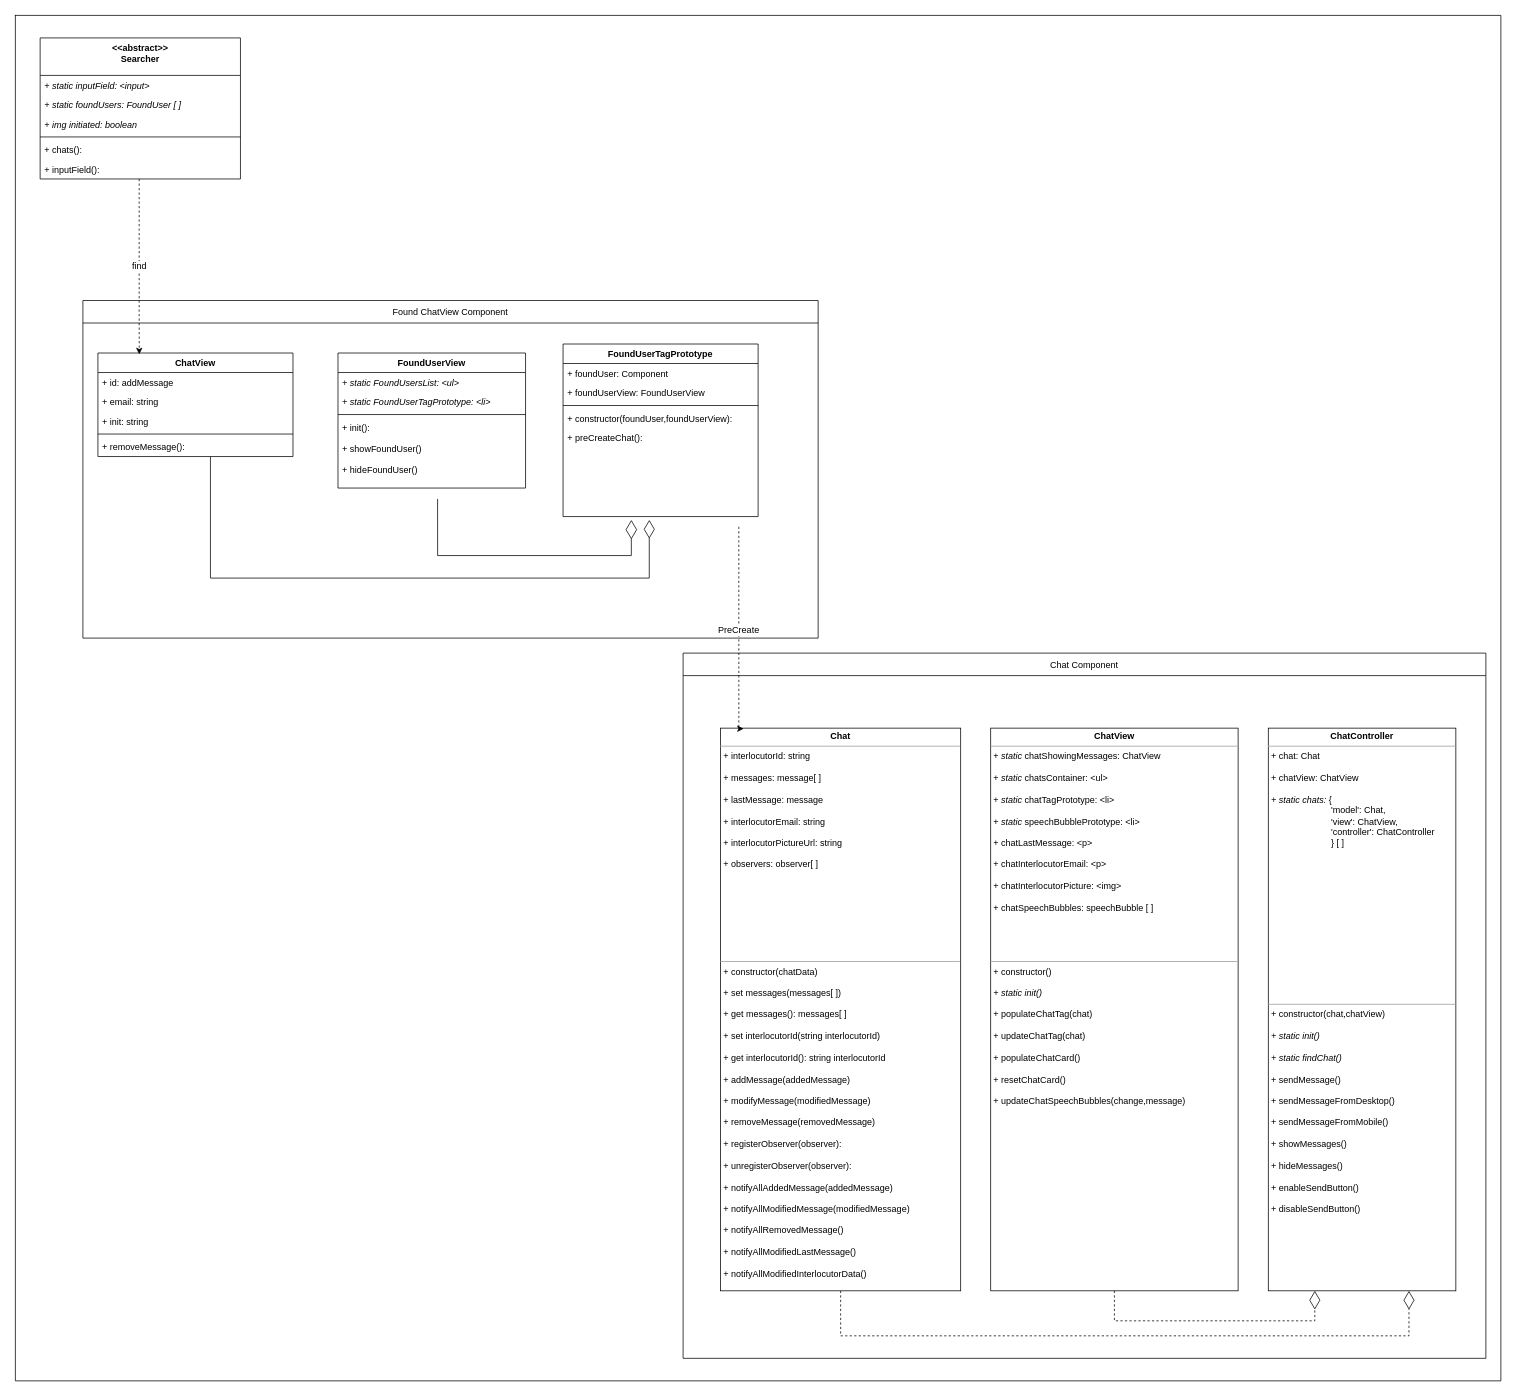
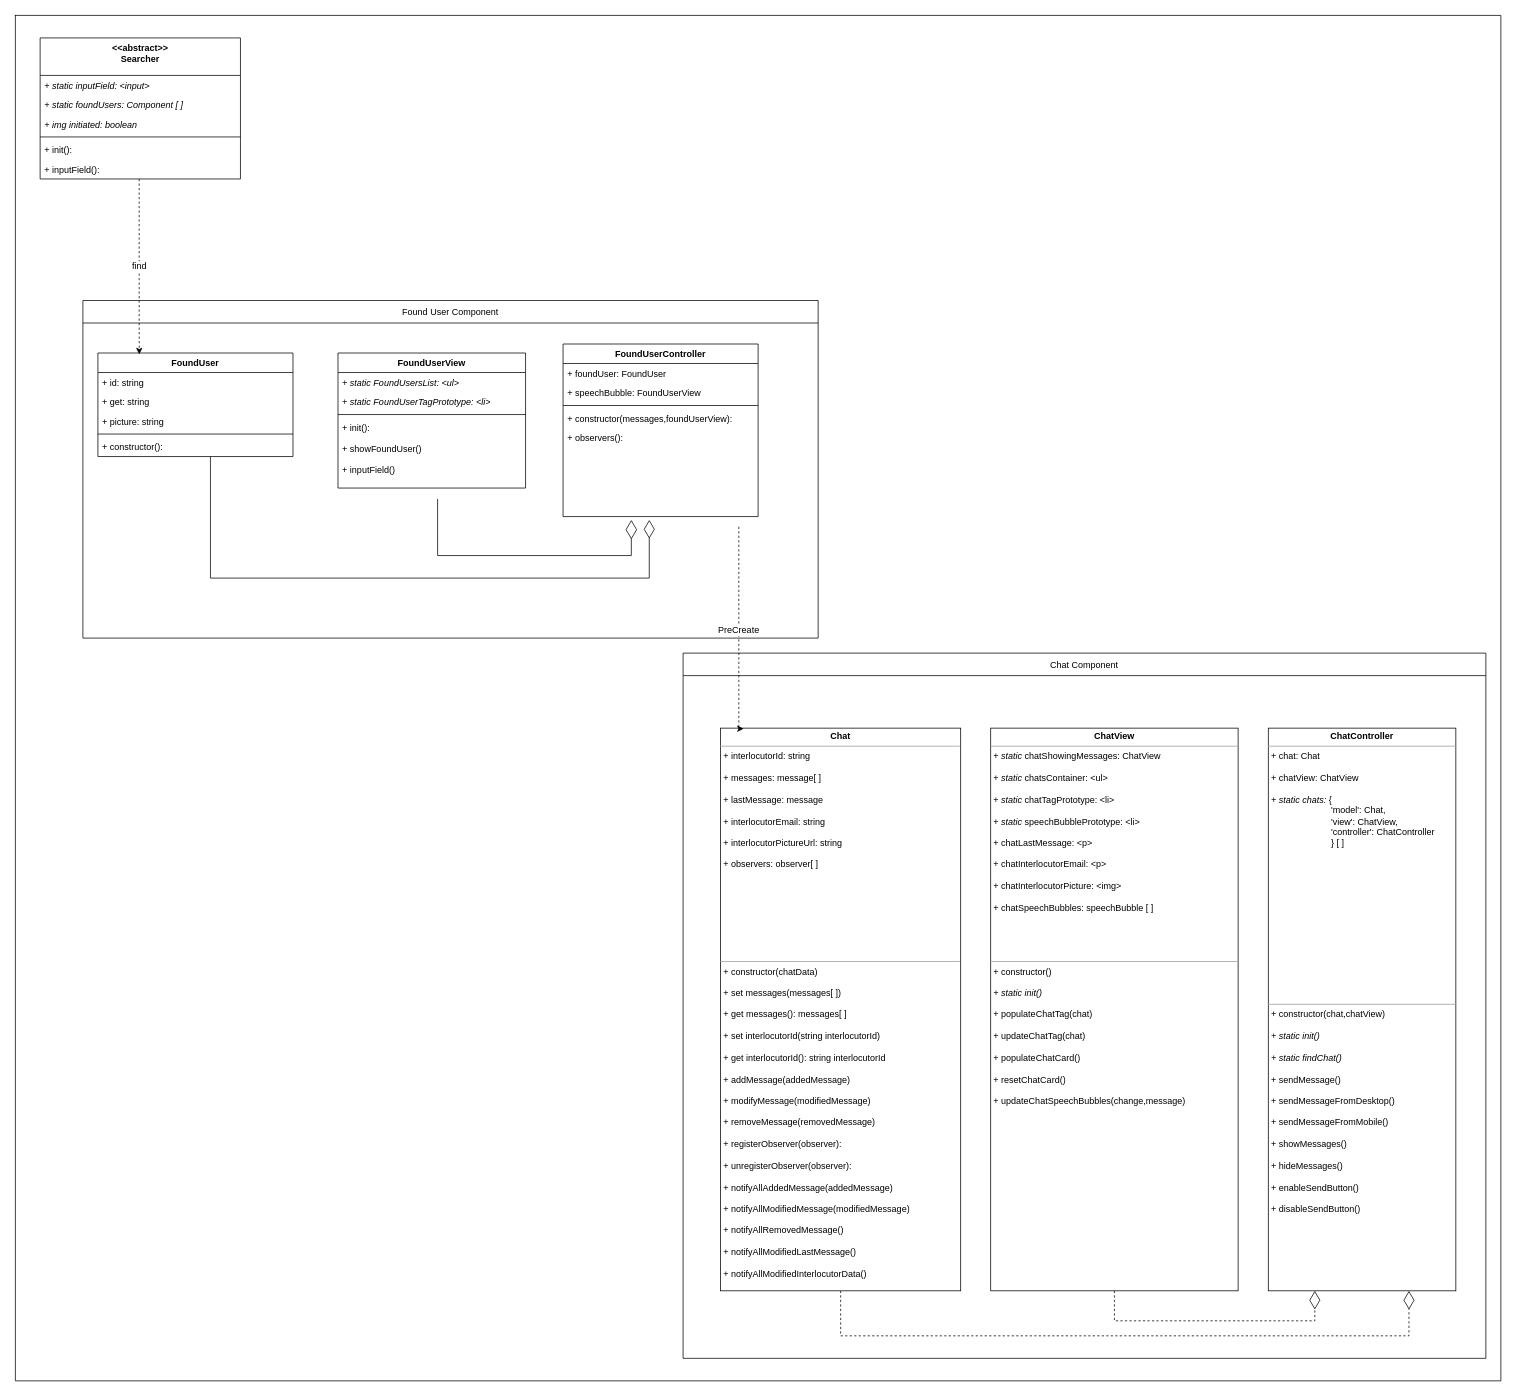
- <mxCell id="19" value="+ static foundUsers: FoundUser [ ]" style="text;strokeColor=none;fillColor=none;align=left;verticalAlign=top;spacingLeft=4;spacingRight=4;overflow=hidden;rotatable=0;points=[[0,0.5],[1,0.5]];portConstraint=eastwest;fontSize=12;fontStyle=2" parent="17" vertex="1"><mxGeometry y="76" width="267" height="26" as="geometry" /></mxCell>
+ <mxCell id="19" value="+ static foundUsers: Component [ ]" style="text;strokeColor=none;fillColor=none;align=left;verticalAlign=top;spacingLeft=4;spacingRight=4;overflow=hidden;rotatable=0;points=[[0,0.5],[1,0.5]];portConstraint=eastwest;fontSize=12;fontStyle=2" parent="17" vertex="1"><mxGeometry y="76" width="267" height="26" as="geometry" /></mxCell>
- <mxCell id="22" value="+ chats():" style="text;strokeColor=none;fillColor=none;align=left;verticalAlign=top;spacingLeft=4;spacingRight=4;overflow=hidden;rotatable=0;points=[[0,0.5],[1,0.5]];portConstraint=eastwest;fontSize=12;" parent="17" vertex="1"><mxGeometry y="136" width="267" height="26" as="geometry" /></mxCell>
+ <mxCell id="22" value="+ init():" style="text;strokeColor=none;fillColor=none;align=left;verticalAlign=top;spacingLeft=4;spacingRight=4;overflow=hidden;rotatable=0;points=[[0,0.5],[1,0.5]];portConstraint=eastwest;fontSize=12;" parent="17" vertex="1"><mxGeometry y="136" width="267" height="26" as="geometry" /></mxCell>
- <mxCell id="8" value="Found ChatView Component" style="shape=table;startSize=30;container=1;collapsible=0;childLayout=tableLayout;fontSize=12;fillColor=none;" parent="1" vertex="1"><mxGeometry x="110" y="400" width="980" height="450" as="geometry" /></mxCell>
+ <mxCell id="8" value="Found User Component" style="shape=table;startSize=30;container=1;collapsible=0;childLayout=tableLayout;fontSize=12;fillColor=none;" parent="1" vertex="1"><mxGeometry x="110" y="400" width="980" height="450" as="geometry" /></mxCell>
- <mxCell id="38" value="FoundUserTagPrototype" style="swimlane;fontStyle=1;align=center;verticalAlign=top;childLayout=stackLayout;horizontal=1;startSize=26;horizontalStack=0;resizeParent=1;resizeParentMax=0;resizeLast=0;collapsible=1;marginBottom=0;fontSize=12;fillColor=none;" parent="1" vertex="1"><mxGeometry x="750" y="458" width="260" height="230" as="geometry"><mxRectangle x="-390" y="418" width="150" height="26" as="alternateBounds" /></mxGeometry></mxCell>
+ <mxCell id="38" value="FoundUserController" style="swimlane;fontStyle=1;align=center;verticalAlign=top;childLayout=stackLayout;horizontal=1;startSize=26;horizontalStack=0;resizeParent=1;resizeParentMax=0;resizeLast=0;collapsible=1;marginBottom=0;fontSize=12;fillColor=none;" parent="1" vertex="1"><mxGeometry x="750" y="458" width="260" height="230" as="geometry"><mxRectangle x="-390" y="418" width="150" height="26" as="alternateBounds" /></mxGeometry></mxCell>
- <mxCell id="26" value="ChatView" style="swimlane;fontStyle=1;align=center;verticalAlign=top;childLayout=stackLayout;horizontal=1;startSize=26;horizontalStack=0;resizeParent=1;resizeParentMax=0;resizeLast=0;collapsible=1;marginBottom=0;fontSize=12;fillColor=none;" parent="1" vertex="1"><mxGeometry x="130" y="470" width="260" height="138" as="geometry"><mxRectangle x="-1010" y="430" width="100" height="26" as="alternateBounds" /></mxGeometry></mxCell>
+ <mxCell id="26" value="FoundUser" style="swimlane;fontStyle=1;align=center;verticalAlign=top;childLayout=stackLayout;horizontal=1;startSize=26;horizontalStack=0;resizeParent=1;resizeParentMax=0;resizeLast=0;collapsible=1;marginBottom=0;fontSize=12;fillColor=none;" parent="1" vertex="1"><mxGeometry x="130" y="470" width="260" height="138" as="geometry"><mxRectangle x="-1010" y="430" width="100" height="26" as="alternateBounds" /></mxGeometry></mxCell>
- <mxCell id="39" value="+ foundUser: Component" style="text;strokeColor=none;fillColor=none;align=left;verticalAlign=top;spacingLeft=4;spacingRight=4;overflow=hidden;rotatable=0;points=[[0,0.5],[1,0.5]];portConstraint=eastwest;fontSize=12;" parent="38" vertex="1"><mxGeometry y="26" width="260" height="26" as="geometry" /></mxCell>
+ <mxCell id="39" value="+ foundUser: FoundUser" style="text;strokeColor=none;fillColor=none;align=left;verticalAlign=top;spacingLeft=4;spacingRight=4;overflow=hidden;rotatable=0;points=[[0,0.5],[1,0.5]];portConstraint=eastwest;fontSize=12;" parent="38" vertex="1"><mxGeometry y="26" width="260" height="26" as="geometry" /></mxCell>
- <mxCell id="27" value="+ id: addMessage" style="text;strokeColor=none;fillColor=none;align=left;verticalAlign=top;spacingLeft=4;spacingRight=4;overflow=hidden;rotatable=0;points=[[0,0.5],[1,0.5]];portConstraint=eastwest;fontSize=12;" parent="26" vertex="1"><mxGeometry y="26" width="260" height="26" as="geometry" /></mxCell>
+ <mxCell id="27" value="+ id: string" style="text;strokeColor=none;fillColor=none;align=left;verticalAlign=top;spacingLeft=4;spacingRight=4;overflow=hidden;rotatable=0;points=[[0,0.5],[1,0.5]];portConstraint=eastwest;fontSize=12;" parent="26" vertex="1"><mxGeometry y="26" width="260" height="26" as="geometry" /></mxCell>
- <mxCell id="40" value="+ foundUserView: FoundUserView" style="text;strokeColor=none;fillColor=none;align=left;verticalAlign=top;spacingLeft=4;spacingRight=4;overflow=hidden;rotatable=0;points=[[0,0.5],[1,0.5]];portConstraint=eastwest;fontSize=12;" parent="38" vertex="1"><mxGeometry y="52" width="260" height="26" as="geometry" /></mxCell>
+ <mxCell id="40" value="+ speechBubble: FoundUserView" style="text;strokeColor=none;fillColor=none;align=left;verticalAlign=top;spacingLeft=4;spacingRight=4;overflow=hidden;rotatable=0;points=[[0,0.5],[1,0.5]];portConstraint=eastwest;fontSize=12;" parent="38" vertex="1"><mxGeometry y="52" width="260" height="26" as="geometry" /></mxCell>
- <mxCell id="28" value="+ email: string" style="text;strokeColor=none;fillColor=none;align=left;verticalAlign=top;spacingLeft=4;spacingRight=4;overflow=hidden;rotatable=0;points=[[0,0.5],[1,0.5]];portConstraint=eastwest;fontSize=12;" parent="26" vertex="1"><mxGeometry y="52" width="260" height="26" as="geometry" /></mxCell>
+ <mxCell id="28" value="+ get: string" style="text;strokeColor=none;fillColor=none;align=left;verticalAlign=top;spacingLeft=4;spacingRight=4;overflow=hidden;rotatable=0;points=[[0,0.5],[1,0.5]];portConstraint=eastwest;fontSize=12;" parent="26" vertex="1"><mxGeometry y="52" width="260" height="26" as="geometry" /></mxCell>
- <mxCell id="42" value="+ constructor(foundUser,foundUserView):" style="text;strokeColor=none;fillColor=none;align=left;verticalAlign=top;spacingLeft=4;spacingRight=4;overflow=hidden;rotatable=0;points=[[0,0.5],[1,0.5]];portConstraint=eastwest;fontSize=12;" parent="38" vertex="1"><mxGeometry y="86" width="260" height="26" as="geometry" /></mxCell>
+ <mxCell id="42" value="+ constructor(messages,foundUserView):" style="text;strokeColor=none;fillColor=none;align=left;verticalAlign=top;spacingLeft=4;spacingRight=4;overflow=hidden;rotatable=0;points=[[0,0.5],[1,0.5]];portConstraint=eastwest;fontSize=12;" parent="38" vertex="1"><mxGeometry y="86" width="260" height="26" as="geometry" /></mxCell>
- <mxCell id="29" value="+ init: string" style="text;strokeColor=none;fillColor=none;align=left;verticalAlign=top;spacingLeft=4;spacingRight=4;overflow=hidden;rotatable=0;points=[[0,0.5],[1,0.5]];portConstraint=eastwest;fontSize=12;" parent="26" vertex="1"><mxGeometry y="78" width="260" height="26" as="geometry" /></mxCell>
+ <mxCell id="29" value="+ picture: string" style="text;strokeColor=none;fillColor=none;align=left;verticalAlign=top;spacingLeft=4;spacingRight=4;overflow=hidden;rotatable=0;points=[[0,0.5],[1,0.5]];portConstraint=eastwest;fontSize=12;" parent="26" vertex="1"><mxGeometry y="78" width="260" height="26" as="geometry" /></mxCell>
- <mxCell id="37" value="+ init():&#10;&#10;+ showFoundUser()&#10;&#10;+ hideFoundUser()" style="text;strokeColor=none;fillColor=none;align=left;verticalAlign=top;spacingLeft=4;spacingRight=4;overflow=hidden;rotatable=0;points=[[0,0.5],[1,0.5]];portConstraint=eastwest;fontSize=12;" parent="33" vertex="1"><mxGeometry y="86" width="250" height="94" as="geometry" /></mxCell>
+ <mxCell id="37" value="+ init():&#10;&#10;+ showFoundUser()&#10;&#10;+ inputField()" style="text;strokeColor=none;fillColor=none;align=left;verticalAlign=top;spacingLeft=4;spacingRight=4;overflow=hidden;rotatable=0;points=[[0,0.5],[1,0.5]];portConstraint=eastwest;fontSize=12;" parent="33" vertex="1"><mxGeometry y="86" width="250" height="94" as="geometry" /></mxCell>
- <mxCell id="43" value="+ preCreateChat():" style="text;strokeColor=none;fillColor=none;align=left;verticalAlign=top;spacingLeft=4;spacingRight=4;overflow=hidden;rotatable=0;points=[[0,0.5],[1,0.5]];portConstraint=eastwest;fontSize=12;" parent="38" vertex="1"><mxGeometry y="112" width="260" height="118" as="geometry" /></mxCell>
+ <mxCell id="43" value="+ observers():" style="text;strokeColor=none;fillColor=none;align=left;verticalAlign=top;spacingLeft=4;spacingRight=4;overflow=hidden;rotatable=0;points=[[0,0.5],[1,0.5]];portConstraint=eastwest;fontSize=12;" parent="38" vertex="1"><mxGeometry y="112" width="260" height="118" as="geometry" /></mxCell>
- <mxCell id="31" value="+ removeMessage():" style="text;strokeColor=none;fillColor=none;align=left;verticalAlign=top;spacingLeft=4;spacingRight=4;overflow=hidden;rotatable=0;points=[[0,0.5],[1,0.5]];portConstraint=eastwest;fontSize=12;" parent="26" vertex="1"><mxGeometry y="112" width="260" height="26" as="geometry" /></mxCell>
+ <mxCell id="31" value="+ constructor():" style="text;strokeColor=none;fillColor=none;align=left;verticalAlign=top;spacingLeft=4;spacingRight=4;overflow=hidden;rotatable=0;points=[[0,0.5],[1,0.5]];portConstraint=eastwest;fontSize=12;" parent="26" vertex="1"><mxGeometry y="112" width="260" height="26" as="geometry" /></mxCell>
